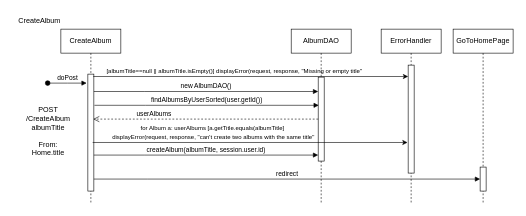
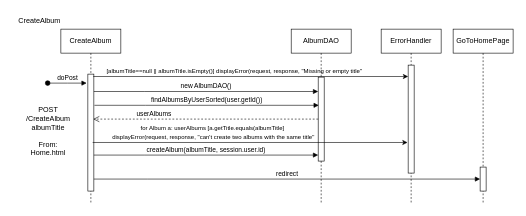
- <mxCell id="10" value="POST&lt;div&gt;/CreateAlbum&lt;/div&gt;&lt;div&gt;albumTitle&lt;/div&gt;&lt;div&gt;&lt;br&gt;&lt;/div&gt;&lt;div&gt;From:&lt;/div&gt;&lt;div&gt;&lt;span style=&quot;background-color: initial;&quot;&gt;Home.title&lt;/span&gt;&lt;/div&gt;" style="text;html=1;align=center;verticalAlign=middle;whiteSpace=wrap;rounded=0;" parent="1" vertex="1"><mxGeometry x="35" y="164" width="90" height="110" as="geometry" /></mxCell>
+ <mxCell id="10" value="POST&lt;div&gt;/CreateAlbum&lt;/div&gt;&lt;div&gt;albumTitle&lt;/div&gt;&lt;div&gt;&lt;br&gt;&lt;/div&gt;&lt;div&gt;From:&lt;/div&gt;&lt;div&gt;&lt;span style=&quot;background-color: initial;&quot;&gt;Home.html&lt;/span&gt;&lt;/div&gt;" style="text;html=1;align=center;verticalAlign=middle;whiteSpace=wrap;rounded=0;" parent="1" vertex="1"><mxGeometry x="35" y="164" width="90" height="110" as="geometry" /></mxCell>
